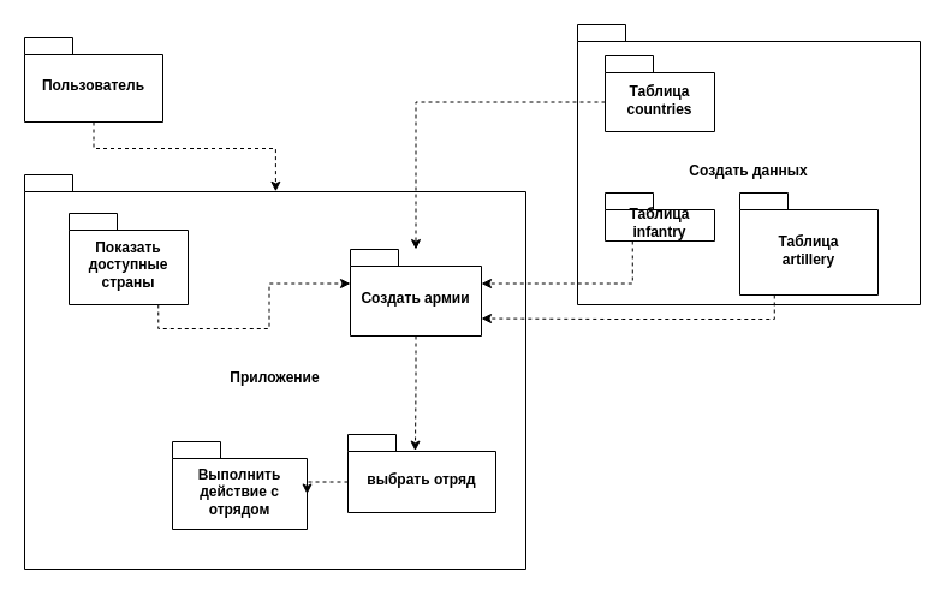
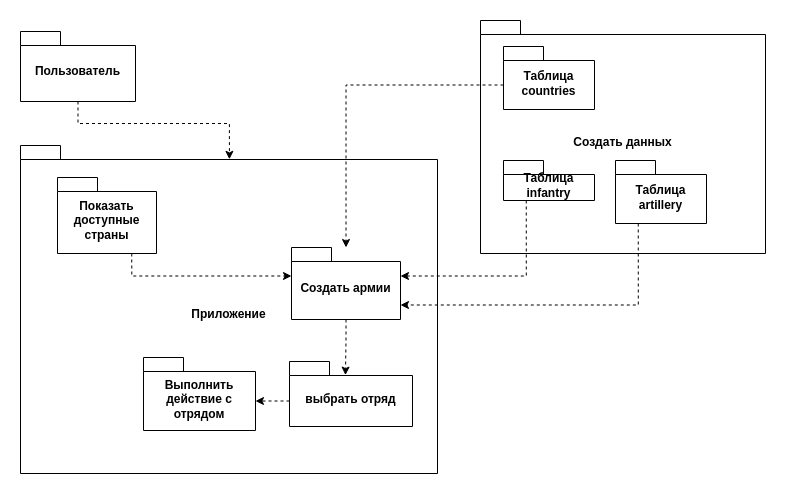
- <mxCell id="7" value="Таблица&lt;br&gt;artillery" style="shape=folder;fontStyle=1;spacingTop=10;tabWidth=40;tabHeight=14;tabPosition=left;html=1;whiteSpace=wrap;" vertex="1" parent="1"><mxGeometry x="615" y="160" width="115" height="85" as="geometry" /></mxCell>
+ <mxCell id="7" value="Таблица&lt;br&gt;artillery" style="shape=folder;fontStyle=1;spacingTop=10;tabWidth=40;tabHeight=14;tabPosition=left;html=1;whiteSpace=wrap;" vertex="1" parent="1"><mxGeometry x="615" y="160" width="91" height="63" as="geometry" /></mxCell>
- <mxCell id="10" value="Создать армии" style="shape=folder;fontStyle=1;spacingTop=10;tabWidth=40;tabHeight=14;tabPosition=left;html=1;whiteSpace=wrap;" vertex="1" parent="1"><mxGeometry x="291" y="207" width="109" height="72" as="geometry" /></mxCell>
+ <mxCell id="10" value="Создать армии" style="shape=folder;fontStyle=1;spacingTop=10;tabWidth=40;tabHeight=14;tabPosition=left;html=1;whiteSpace=wrap;" vertex="1" parent="1"><mxGeometry x="291" y="247" width="109" height="72" as="geometry" /></mxCell>
- <mxCell id="16" value="Выполнить действие с отрядом" style="shape=folder;fontStyle=1;spacingTop=10;tabWidth=40;tabHeight=14;tabPosition=left;html=1;whiteSpace=wrap;" vertex="1" parent="1"><mxGeometry x="143" y="367" width="112" height="73" as="geometry" /></mxCell>
+ <mxCell id="16" value="Выполнить действие с отрядом" style="shape=folder;fontStyle=1;spacingTop=10;tabWidth=40;tabHeight=14;tabPosition=left;html=1;whiteSpace=wrap;" vertex="1" parent="1"><mxGeometry x="143" y="357" width="112" height="73" as="geometry" /></mxCell>
